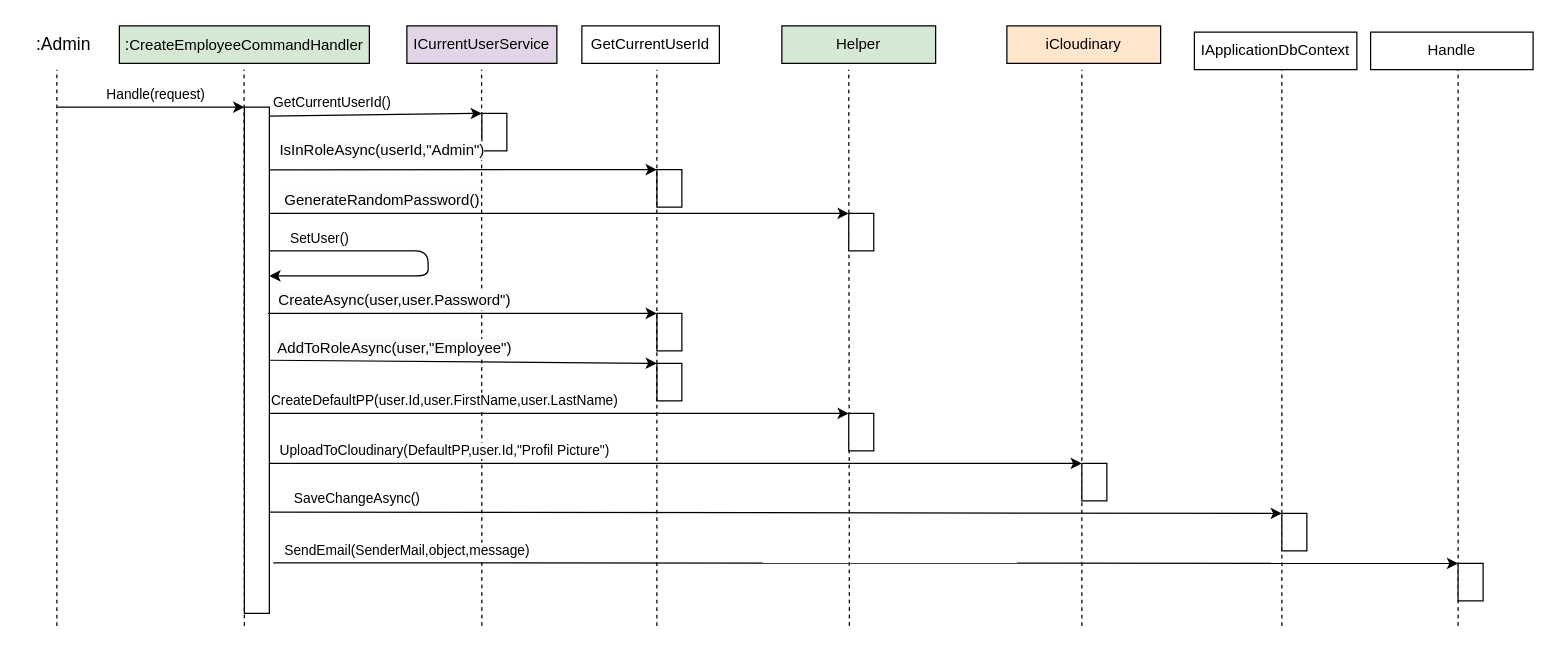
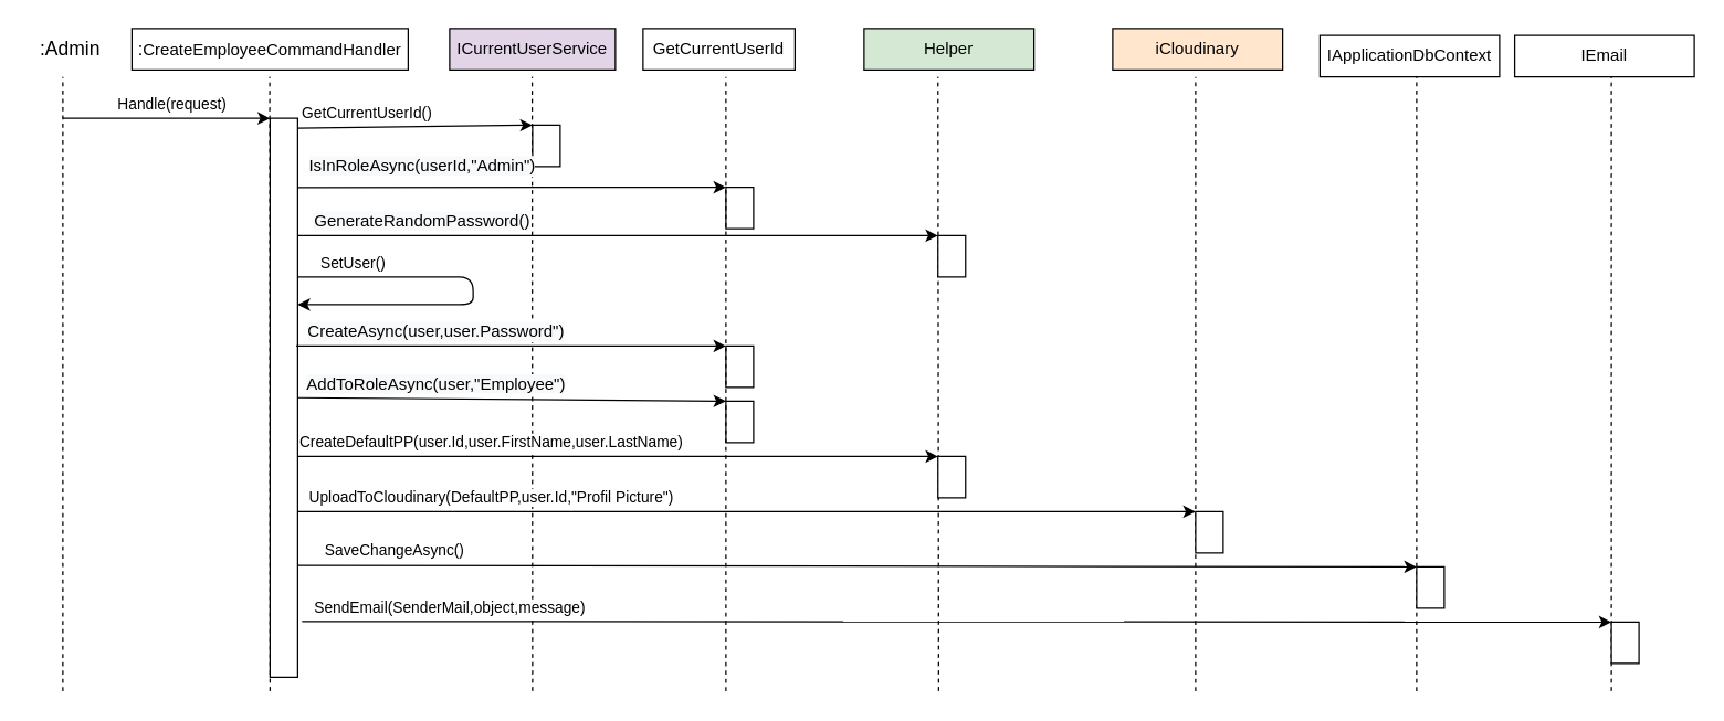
- <mxCell id="3" value="&lt;span style=&quot;font-size: 13px&quot;&gt;:&lt;/span&gt;&lt;span style=&quot;font-size: 12px&quot;&gt;CreateEmployeeCommandHandler&lt;/span&gt;" style="rounded=0;whiteSpace=wrap;html=1;fontSize=13;fillColor=#d5e8d4;" parent="1" vertex="1"><mxGeometry x="95" y="20" width="200" height="30" as="geometry" /></mxCell>
+ <mxCell id="3" value="&lt;span style=&quot;font-size: 13px&quot;&gt;:&lt;/span&gt;&lt;span style=&quot;font-size: 12px&quot;&gt;CreateEmployeeCommandHandler&lt;/span&gt;" style="rounded=0;whiteSpace=wrap;html=1;fontSize=13;" parent="1" vertex="1"><mxGeometry x="95" y="20" width="200" height="30" as="geometry" /></mxCell>
- <mxCell id="35" value="Handle" style="rounded=0;whiteSpace=wrap;html=1;" parent="1" vertex="1"><mxGeometry x="1095.98" y="25" width="130" height="30" as="geometry" /></mxCell>
+ <mxCell id="35" value="IEmail" style="rounded=0;whiteSpace=wrap;html=1;" parent="1" vertex="1"><mxGeometry x="1095.98" y="25" width="130" height="30" as="geometry" /></mxCell>
